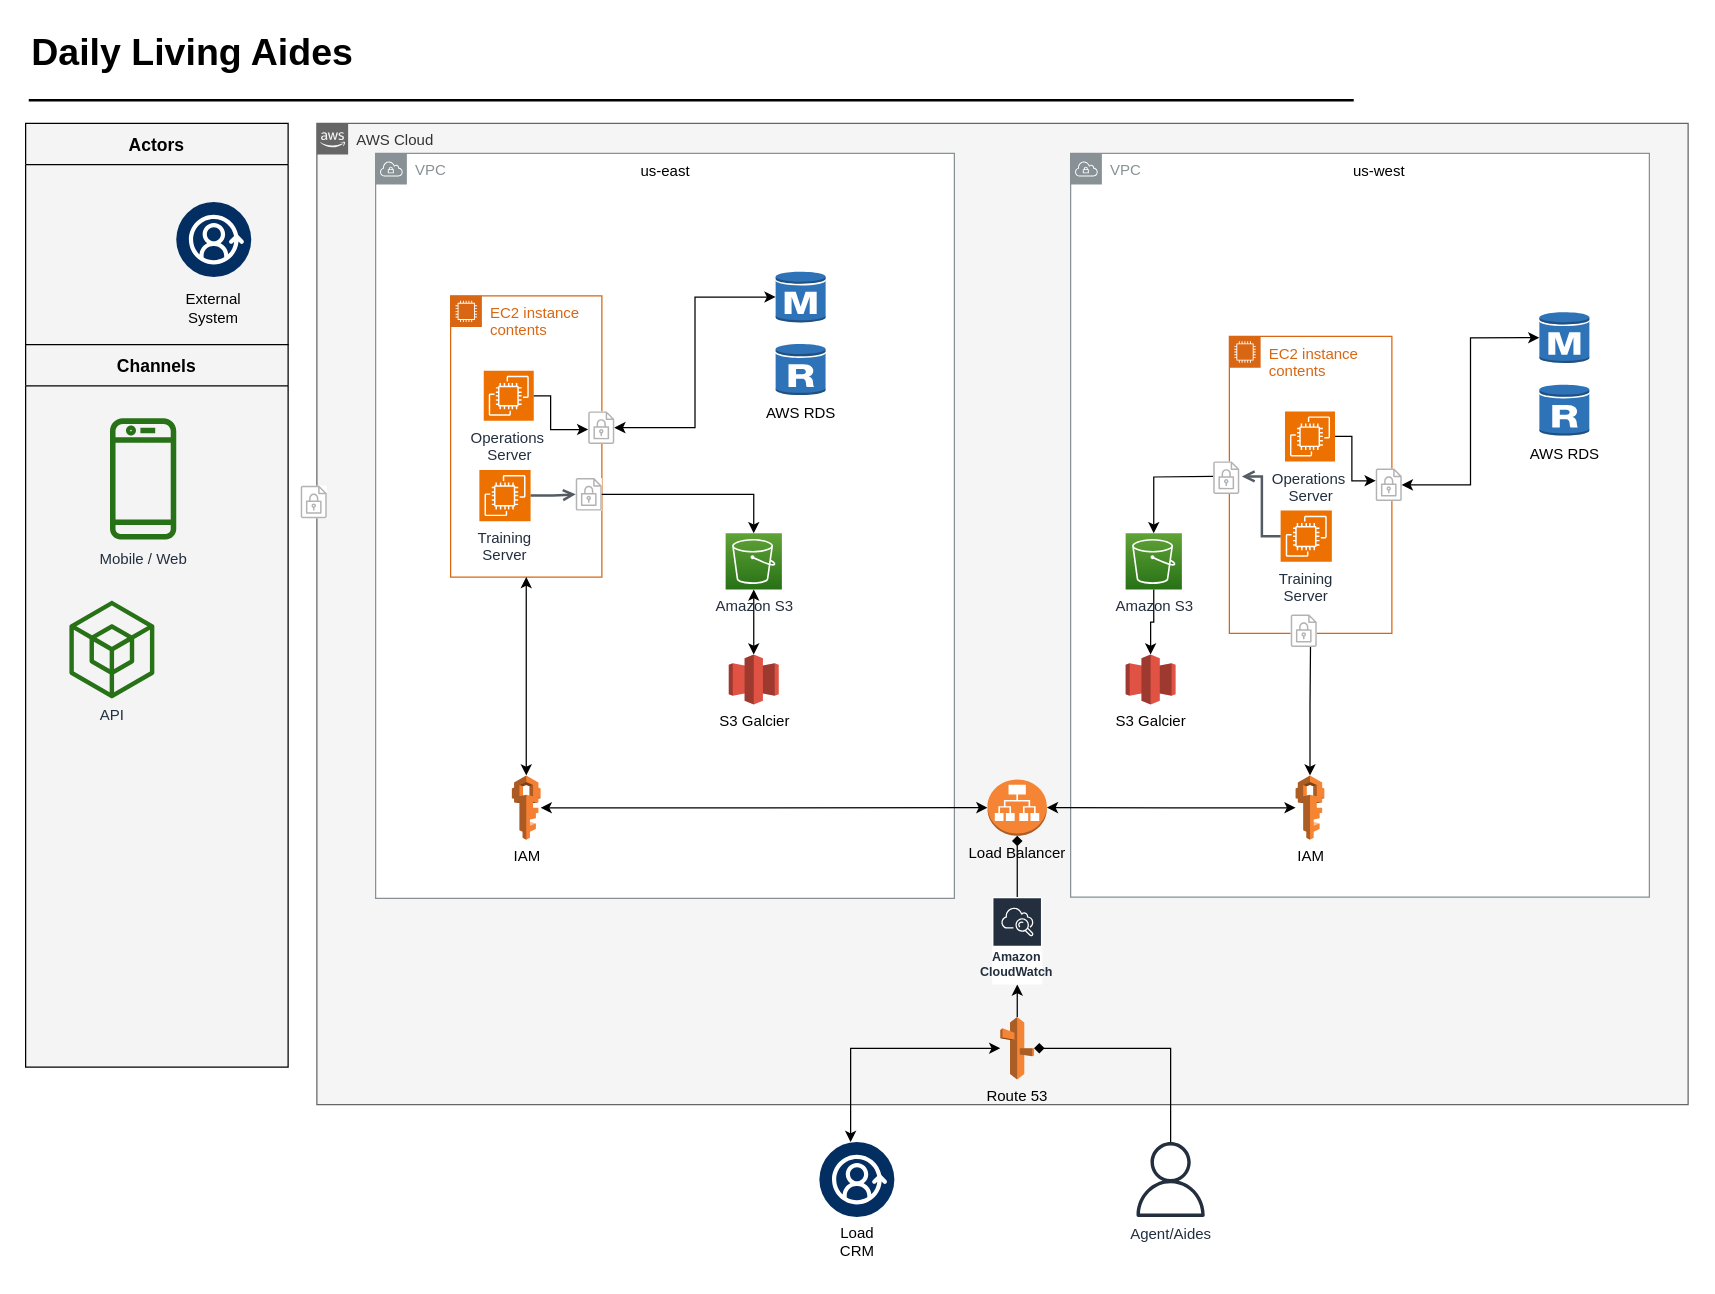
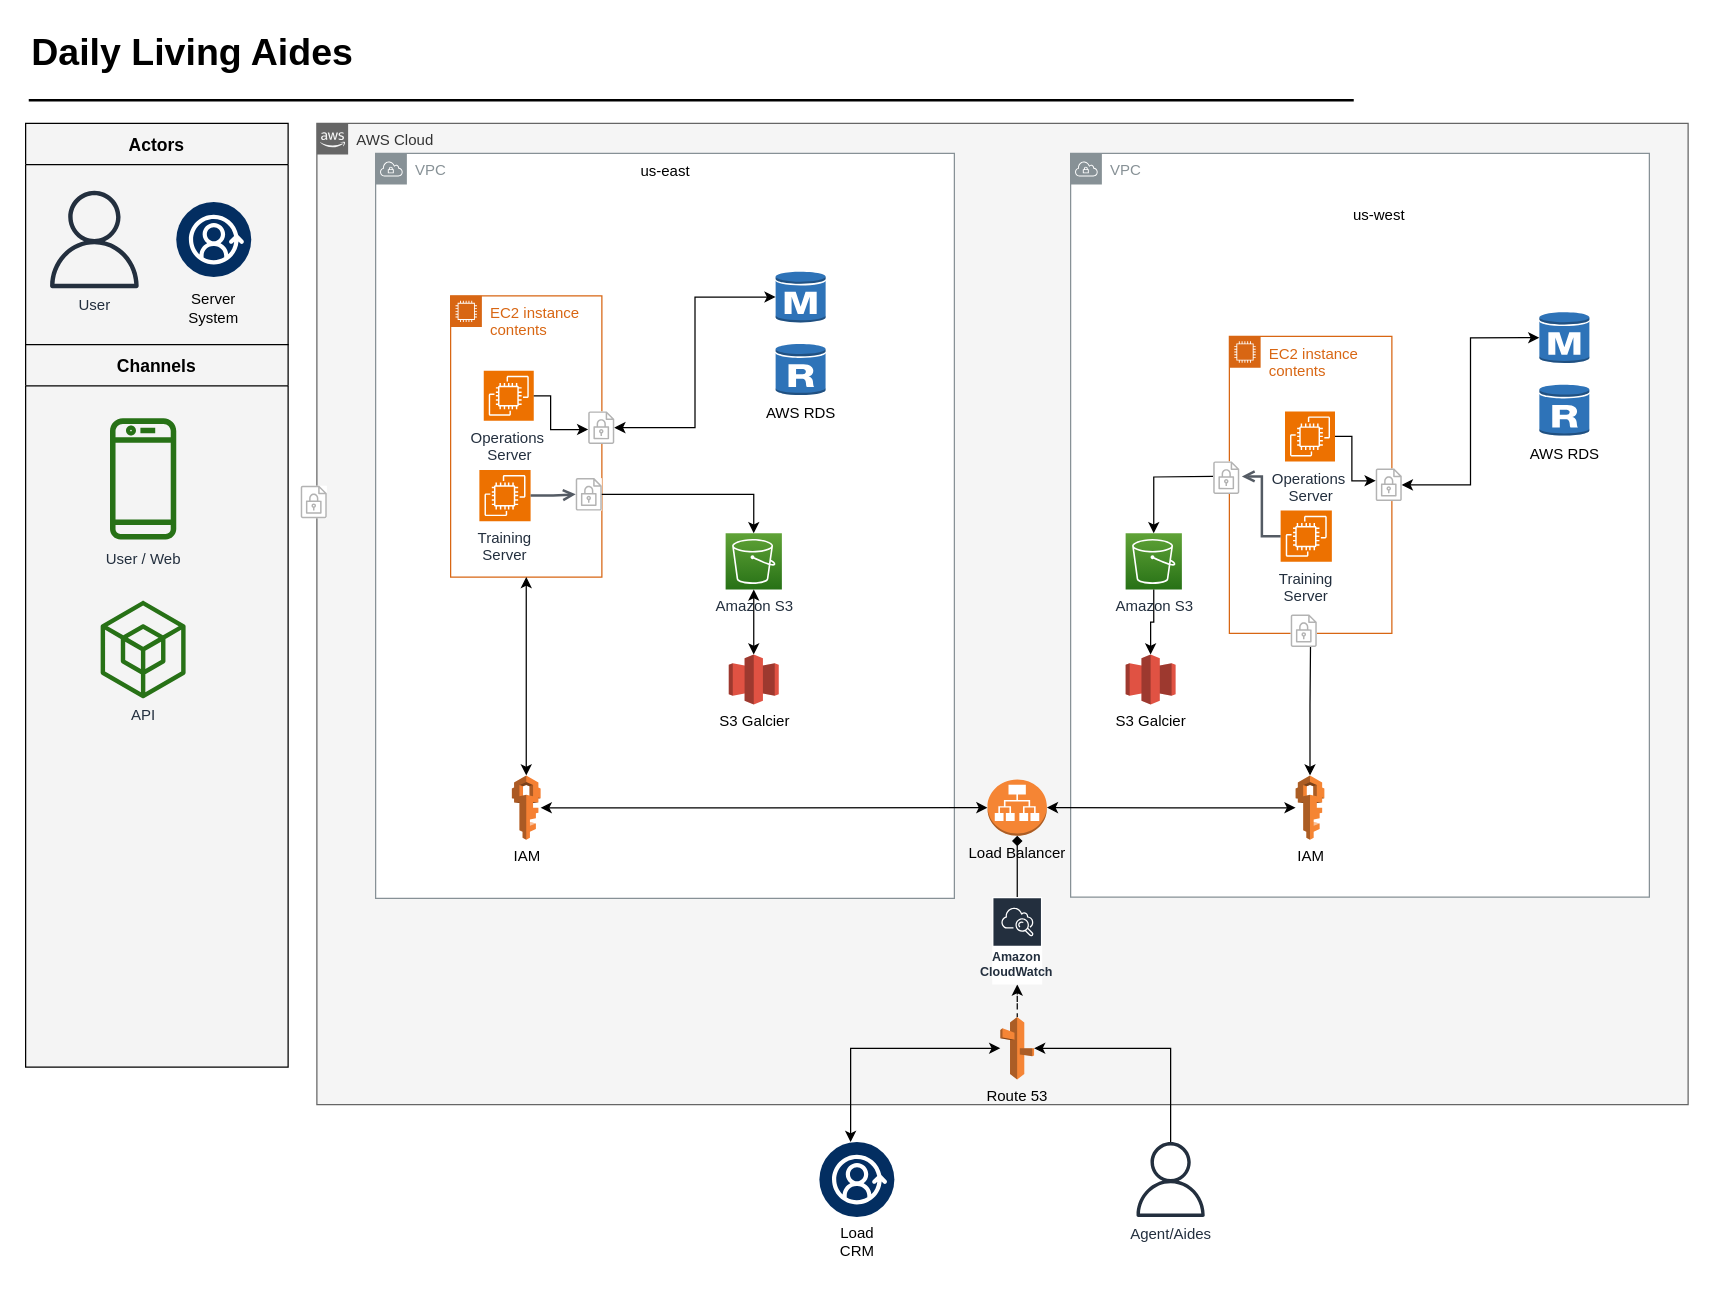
- <mxCell id="44" value="us-west" style="text;html=1;align=center;verticalAlign=middle;whiteSpace=wrap;rounded=0;" vertex="1" parent="2"><mxGeometry x="819.5" y="24" width="60" height="30" as="geometry" /></mxCell>
+ <mxCell id="44" value="us-west" style="text;html=1;align=center;verticalAlign=middle;whiteSpace=wrap;rounded=0;" vertex="1" parent="2"><mxGeometry x="819.5" y="59" width="60" height="30" as="geometry" /></mxCell>
+ <mxCell id="63" value="User" style="outlineConnect=0;fontColor=#232F3E;gradientColor=none;fillColor=#232F3E;strokeColor=none;dashed=0;verticalLabelPosition=bottom;verticalAlign=top;align=center;html=1;fontSize=12;fontStyle=0;aspect=fixed;pointerEvents=1;shape=mxgraph.aws4.user;labelBackgroundColor=none;" parent="62" vertex="1"><mxGeometry x="16" y="54" width="78" height="78" as="geometry" /></mxCell>
- <mxCell id="70" value="External&lt;div&gt;System&lt;/div&gt;" style="text;html=1;align=center;verticalAlign=middle;resizable=0;points=[];autosize=1;strokeColor=none;fillColor=none;" vertex="1" parent="1"><mxGeometry x="135" y="226" width="70" height="40" as="geometry" /></mxCell>
+ <mxCell id="70" value="Server&lt;div&gt;System&lt;/div&gt;" style="text;html=1;align=center;verticalAlign=middle;resizable=0;points=[];autosize=1;strokeColor=none;fillColor=none;" vertex="1" parent="1"><mxGeometry x="135" y="226" width="70" height="40" as="geometry" /></mxCell>
- <mxCell id="66" value="Mobile / Web" style="outlineConnect=0;fontColor=#232F3E;gradientColor=none;strokeColor=none;fillColor=#277116;dashed=0;verticalLabelPosition=bottom;verticalAlign=top;align=center;html=1;fontSize=12;fontStyle=0;shape=mxgraph.aws4.mobile_client;labelBackgroundColor=none;" parent="65" vertex="1"><mxGeometry x="67.5" y="57.5" width="53" height="100" as="geometry" /></mxCell>
+ <mxCell id="66" value="User / Web" style="outlineConnect=0;fontColor=#232F3E;gradientColor=none;strokeColor=none;fillColor=#277116;dashed=0;verticalLabelPosition=bottom;verticalAlign=top;align=center;html=1;fontSize=12;fontStyle=0;shape=mxgraph.aws4.mobile_client;labelBackgroundColor=none;" parent="65" vertex="1"><mxGeometry x="67.5" y="57.5" width="53" height="100" as="geometry" /></mxCell>
- <mxCell id="67" value="API" style="outlineConnect=0;fontColor=#232F3E;gradientColor=none;fillColor=#277116;strokeColor=none;dashed=0;verticalLabelPosition=bottom;verticalAlign=top;align=center;html=1;fontSize=12;fontStyle=0;aspect=fixed;pointerEvents=1;shape=mxgraph.aws4.external_sdk;labelBackgroundColor=none;" parent="65" vertex="1"><mxGeometry x="35" y="205" width="68" height="78" as="geometry" /></mxCell>
+ <mxCell id="67" value="API" style="outlineConnect=0;fontColor=#232F3E;gradientColor=none;fillColor=#277116;strokeColor=none;dashed=0;verticalLabelPosition=bottom;verticalAlign=top;align=center;html=1;fontSize=12;fontStyle=0;aspect=fixed;pointerEvents=1;shape=mxgraph.aws4.external_sdk;labelBackgroundColor=none;" parent="65" vertex="1"><mxGeometry x="60" y="205" width="68" height="78" as="geometry" /></mxCell>
- <mxCell id="41" style="edgeStyle=orthogonalEdgeStyle;rounded=0;orthogonalLoop=1;jettySize=auto;html=1;" edge="1" parent="2" source="42" target="58"><mxGeometry relative="1" as="geometry" /></mxCell>
+ <mxCell id="41" style="edgeStyle=orthogonalEdgeStyle;rounded=0;orthogonalLoop=1;jettySize=auto;html=1;dashed=1;" edge="1" parent="2" source="42" target="58"><mxGeometry relative="1" as="geometry" /></mxCell>
- <mxCell id="76" style="edgeStyle=orthogonalEdgeStyle;rounded=0;orthogonalLoop=1;jettySize=auto;html=1;entryX=1;entryY=0.5;entryDx=0;entryDy=0;entryPerimeter=0;endArrow=diamond;" edge="1" parent="1" source="68" target="42"><mxGeometry relative="1" as="geometry"><Array as="points"><mxPoint x="936" y="838" /></Array></mxGeometry></mxCell>
+ <mxCell id="76" style="edgeStyle=orthogonalEdgeStyle;rounded=0;orthogonalLoop=1;jettySize=auto;html=1;entryX=1;entryY=0.5;entryDx=0;entryDy=0;entryPerimeter=0;" edge="1" parent="1" source="68" target="42"><mxGeometry relative="1" as="geometry"><Array as="points"><mxPoint x="936" y="838" /></Array></mxGeometry></mxCell>
